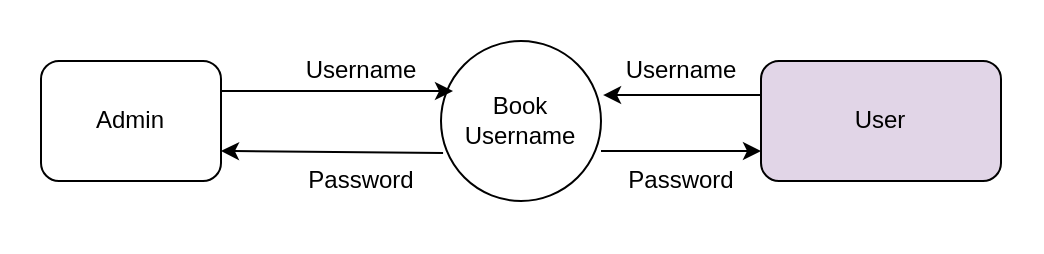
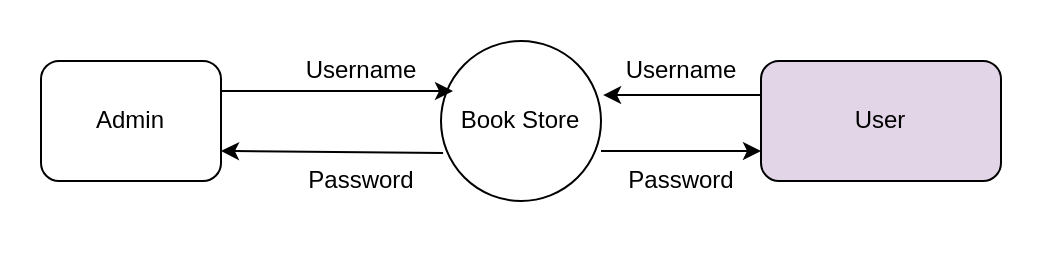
- <mxCell id="2" value="Book Username" style="ellipse;whiteSpace=wrap;html=1;aspect=fixed;" vertex="1" parent="1"><mxGeometry x="220" y="20" width="80" height="80" as="geometry" /></mxCell>
+ <mxCell id="2" value="Book Store" style="ellipse;whiteSpace=wrap;html=1;aspect=fixed;" vertex="1" parent="1"><mxGeometry x="220" y="20" width="80" height="80" as="geometry" /></mxCell>
